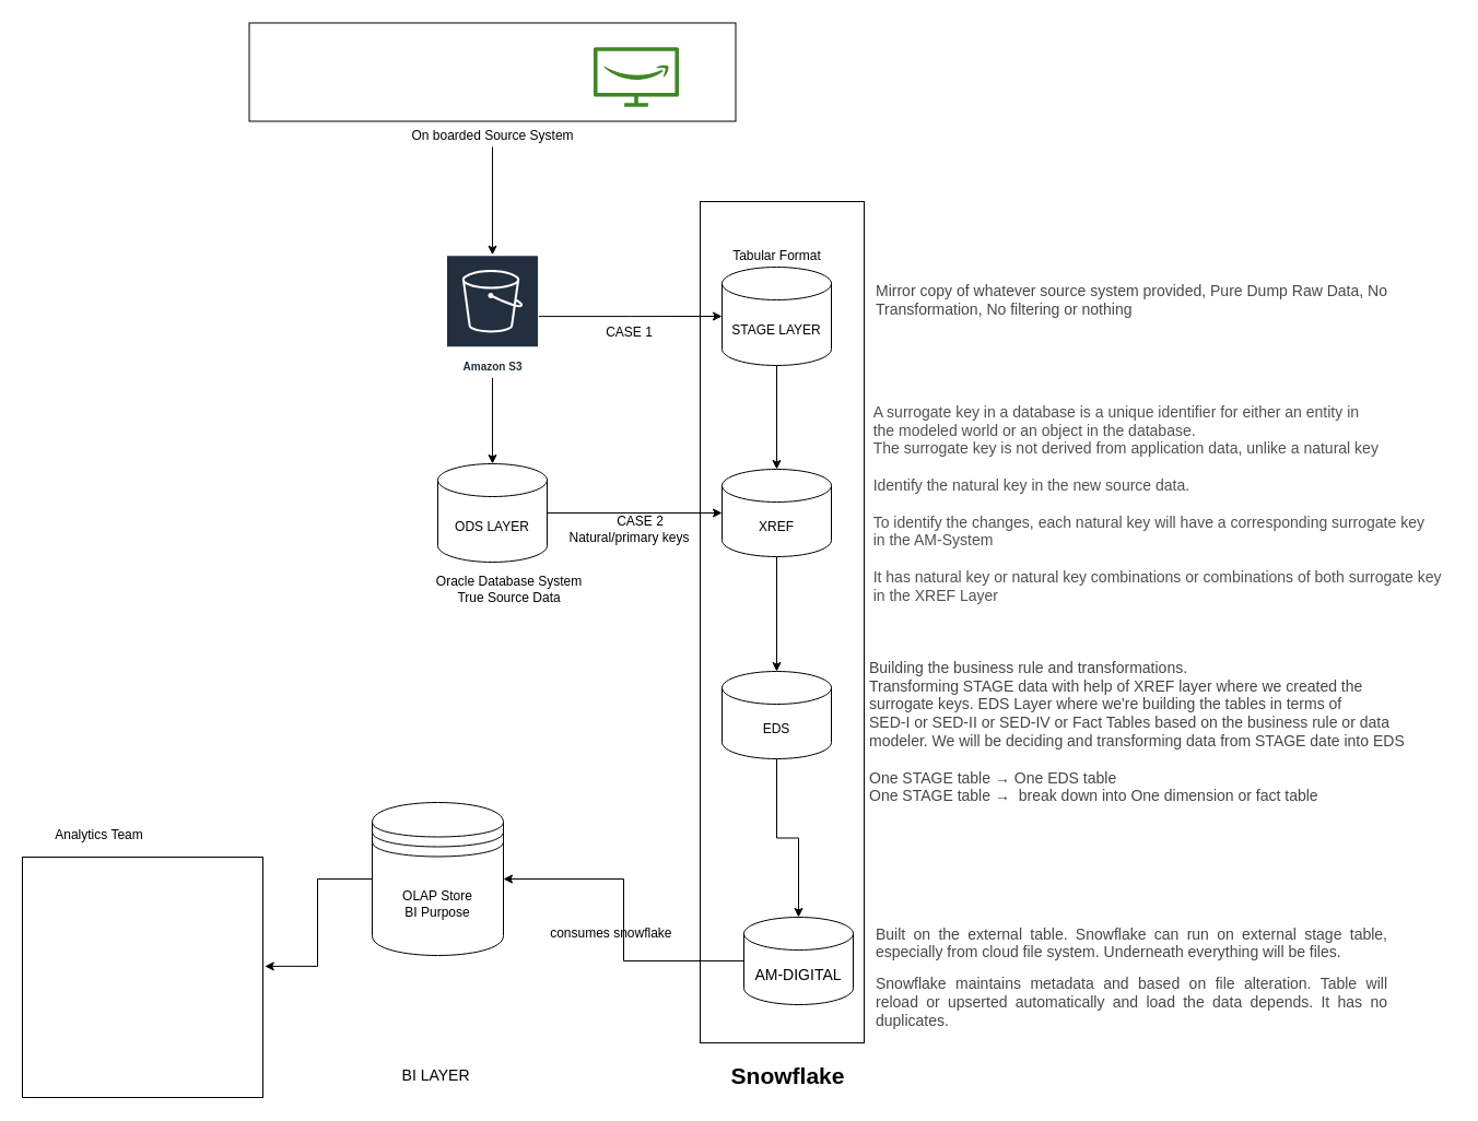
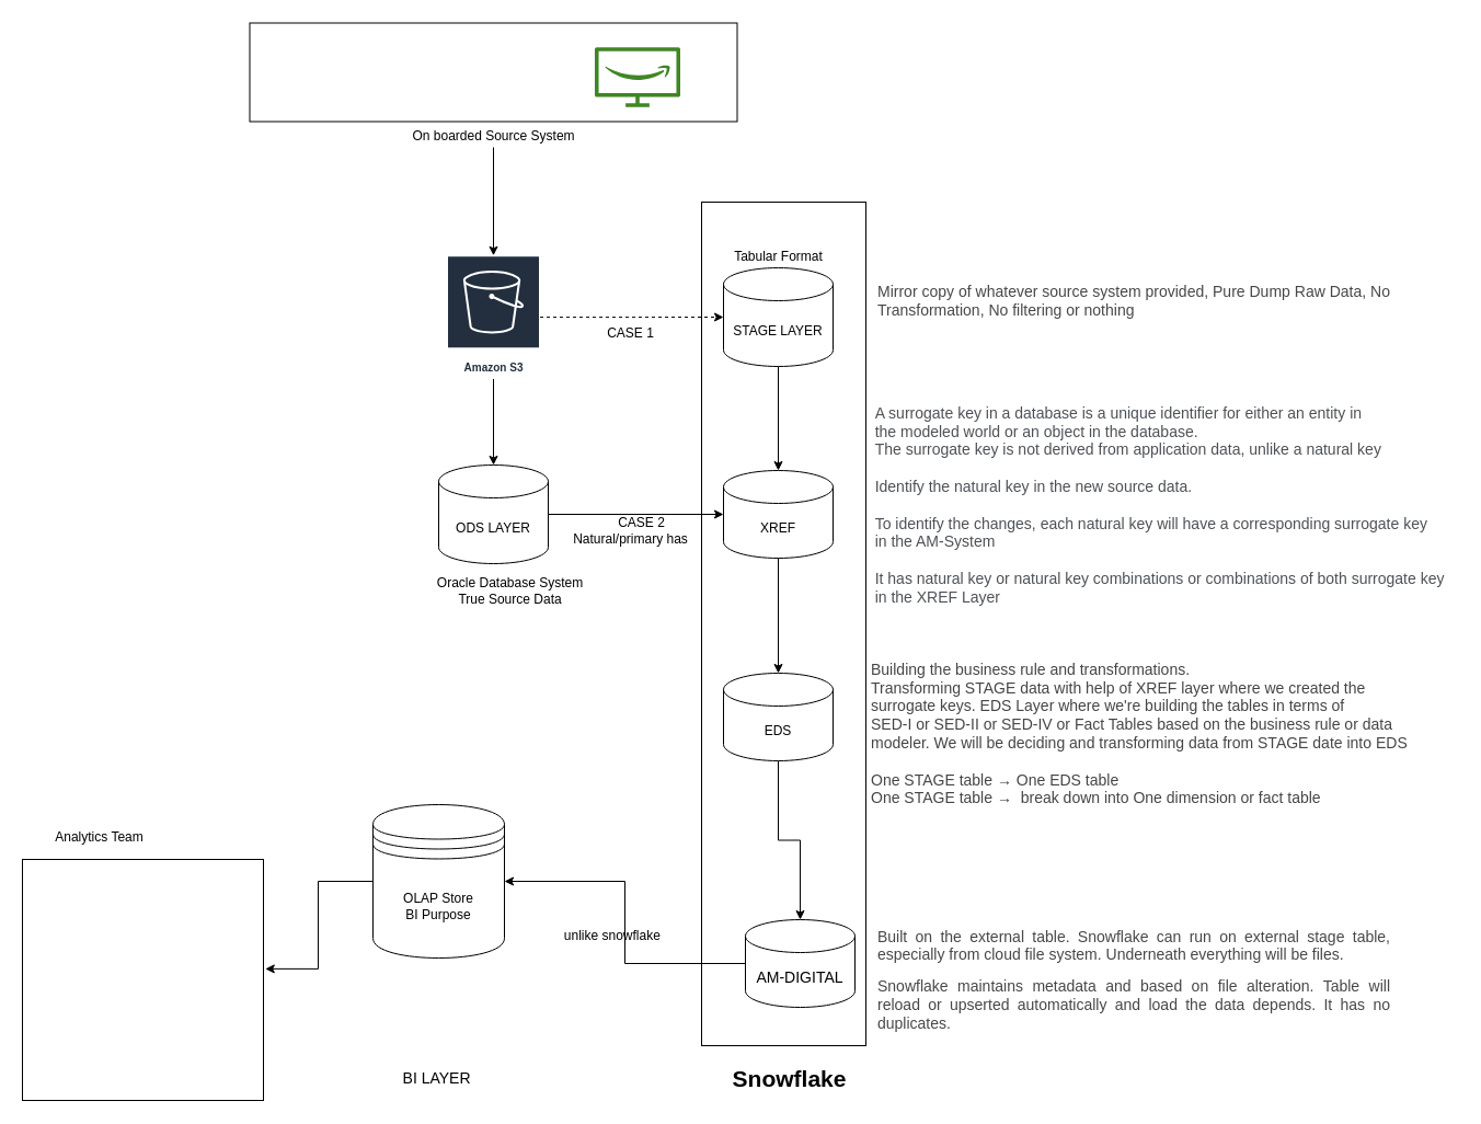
- <mxCell id="23" style="edgeStyle=orthogonalEdgeStyle;rounded=0;orthogonalLoop=1;jettySize=auto;html=1;" edge="1" parent="1" source="24" target="3"><mxGeometry relative="1" as="geometry" /></mxCell>
+ <mxCell id="23" style="edgeStyle=orthogonalEdgeStyle;rounded=0;orthogonalLoop=1;jettySize=auto;html=1;dashed=1;" edge="1" parent="1" source="24" target="3"><mxGeometry relative="1" as="geometry" /></mxCell>
- <mxCell id="37" value="&amp;nbsp; &amp;nbsp; &amp;nbsp; CASE 2 &lt;br&gt;Natural/primary keys" style="text;html=1;align=center;verticalAlign=middle;resizable=0;points=[];autosize=1;strokeColor=none;fillColor=none;" vertex="1" parent="1"><mxGeometry x="510" y="469" width="130" height="30" as="geometry" /></mxCell>
+ <mxCell id="37" value="&amp;nbsp; &amp;nbsp; &amp;nbsp; CASE 2 &lt;br&gt;Natural/primary has" style="text;html=1;align=center;verticalAlign=middle;resizable=0;points=[];autosize=1;strokeColor=none;fillColor=none;" vertex="1" parent="1"><mxGeometry x="510" y="469" width="130" height="30" as="geometry" /></mxCell>
- <mxCell id="33" value="consumes snowflake&amp;nbsp;" style="text;html=1;align=center;verticalAlign=middle;resizable=0;points=[];autosize=1;strokeColor=none;fillColor=none;" vertex="1" parent="1"><mxGeometry x="495" y="844" width="130" height="20" as="geometry" /></mxCell>
+ <mxCell id="33" value="unlike snowflake&amp;nbsp;" style="text;html=1;align=center;verticalAlign=middle;resizable=0;points=[];autosize=1;strokeColor=none;fillColor=none;" vertex="1" parent="1"><mxGeometry x="495" y="844" width="130" height="20" as="geometry" /></mxCell>
